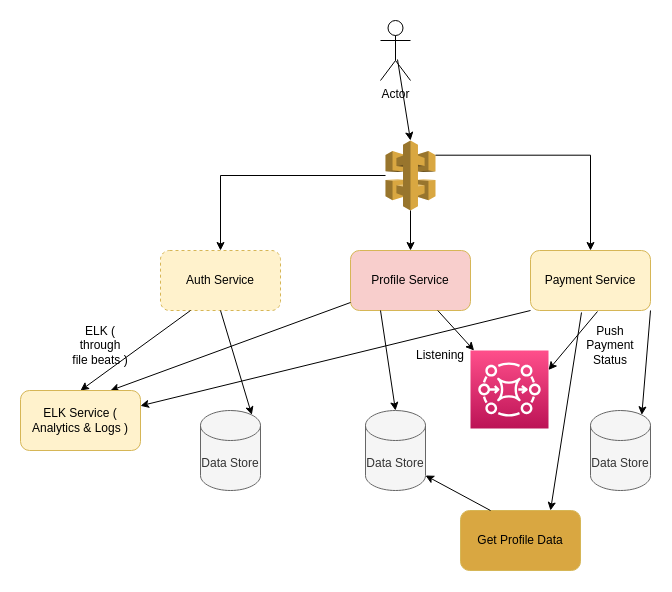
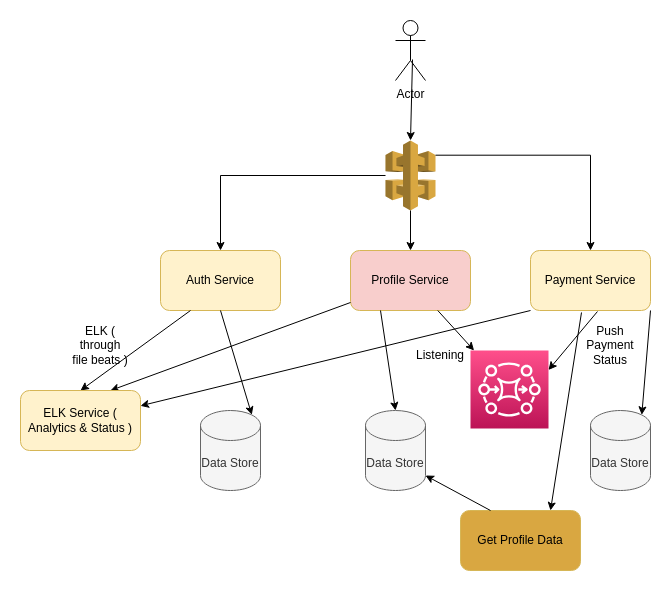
- <mxCell id="5" value="Actor" style="shape=umlActor;verticalLabelPosition=bottom;verticalAlign=top;html=1;outlineConnect=0;" parent="1" vertex="1"><mxGeometry x="380" y="20" width="30" height="60" as="geometry" /></mxCell>
+ <mxCell id="5" value="Actor" style="shape=umlActor;verticalLabelPosition=bottom;verticalAlign=top;html=1;outlineConnect=0;" parent="1" vertex="1"><mxGeometry x="395" y="20" width="30" height="60" as="geometry" /></mxCell>
- <mxCell id="4" value="Auth Service" style="rounded=1;whiteSpace=wrap;html=1;fillColor=#fff2cc;strokeColor=#d6b656;dashed=1;" parent="1" vertex="1"><mxGeometry x="160" y="250" width="120" height="60" as="geometry" /></mxCell>
+ <mxCell id="4" value="Auth Service" style="rounded=1;whiteSpace=wrap;html=1;fillColor=#fff2cc;strokeColor=#d6b656;" parent="1" vertex="1"><mxGeometry x="160" y="250" width="120" height="60" as="geometry" /></mxCell>
- <mxCell id="14" value="ELK Service ( Analytics &amp;amp; Logs )" style="rounded=1;whiteSpace=wrap;html=1;fillColor=#fff2cc;strokeColor=#d6b656;" parent="1" vertex="1"><mxGeometry x="20" y="390" width="120" height="60" as="geometry" /></mxCell>
+ <mxCell id="14" value="ELK Service ( Analytics &amp;amp; Status )" style="rounded=1;whiteSpace=wrap;html=1;fillColor=#fff2cc;strokeColor=#d6b656;" parent="1" vertex="1"><mxGeometry x="20" y="390" width="120" height="60" as="geometry" /></mxCell>
